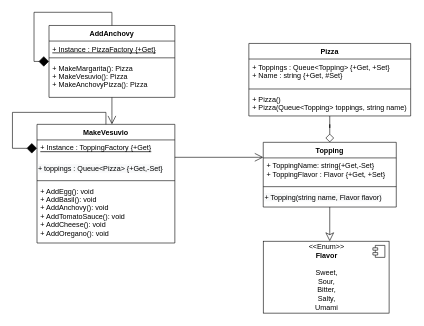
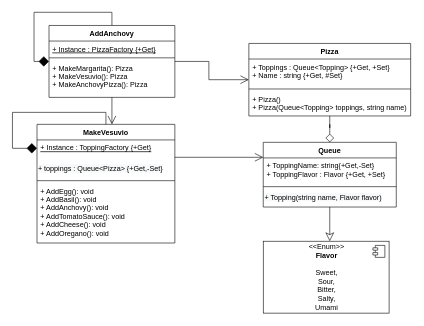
+ <mxCell id="22" style="edgeStyle=orthogonalEdgeStyle;rounded=0;orthogonalLoop=1;jettySize=auto;html=1;endArrow=open;endFill=0;endSize=12;" edge="1" parent="1" source="8" target="3"><mxGeometry relative="1" as="geometry"><Array as="points" /></mxGeometry></mxCell>
- <mxCell id="18" value="Topping" style="swimlane;fontStyle=1;align=center;verticalAlign=top;childLayout=stackLayout;horizontal=1;startSize=26;horizontalStack=0;resizeParent=1;resizeParentMax=0;resizeLast=0;collapsible=1;marginBottom=0;" vertex="1" parent="1"><mxGeometry x="438.5" y="237" width="222" height="108" as="geometry"><mxRectangle x="550" y="210" width="80" height="26" as="alternateBounds" /></mxGeometry></mxCell>
+ <mxCell id="18" value="Queue" style="swimlane;fontStyle=1;align=center;verticalAlign=top;childLayout=stackLayout;horizontal=1;startSize=26;horizontalStack=0;resizeParent=1;resizeParentMax=0;resizeLast=0;collapsible=1;marginBottom=0;" vertex="1" parent="1"><mxGeometry x="438.5" y="237" width="222" height="108" as="geometry"><mxRectangle x="550" y="210" width="80" height="26" as="alternateBounds" /></mxGeometry></mxCell>
